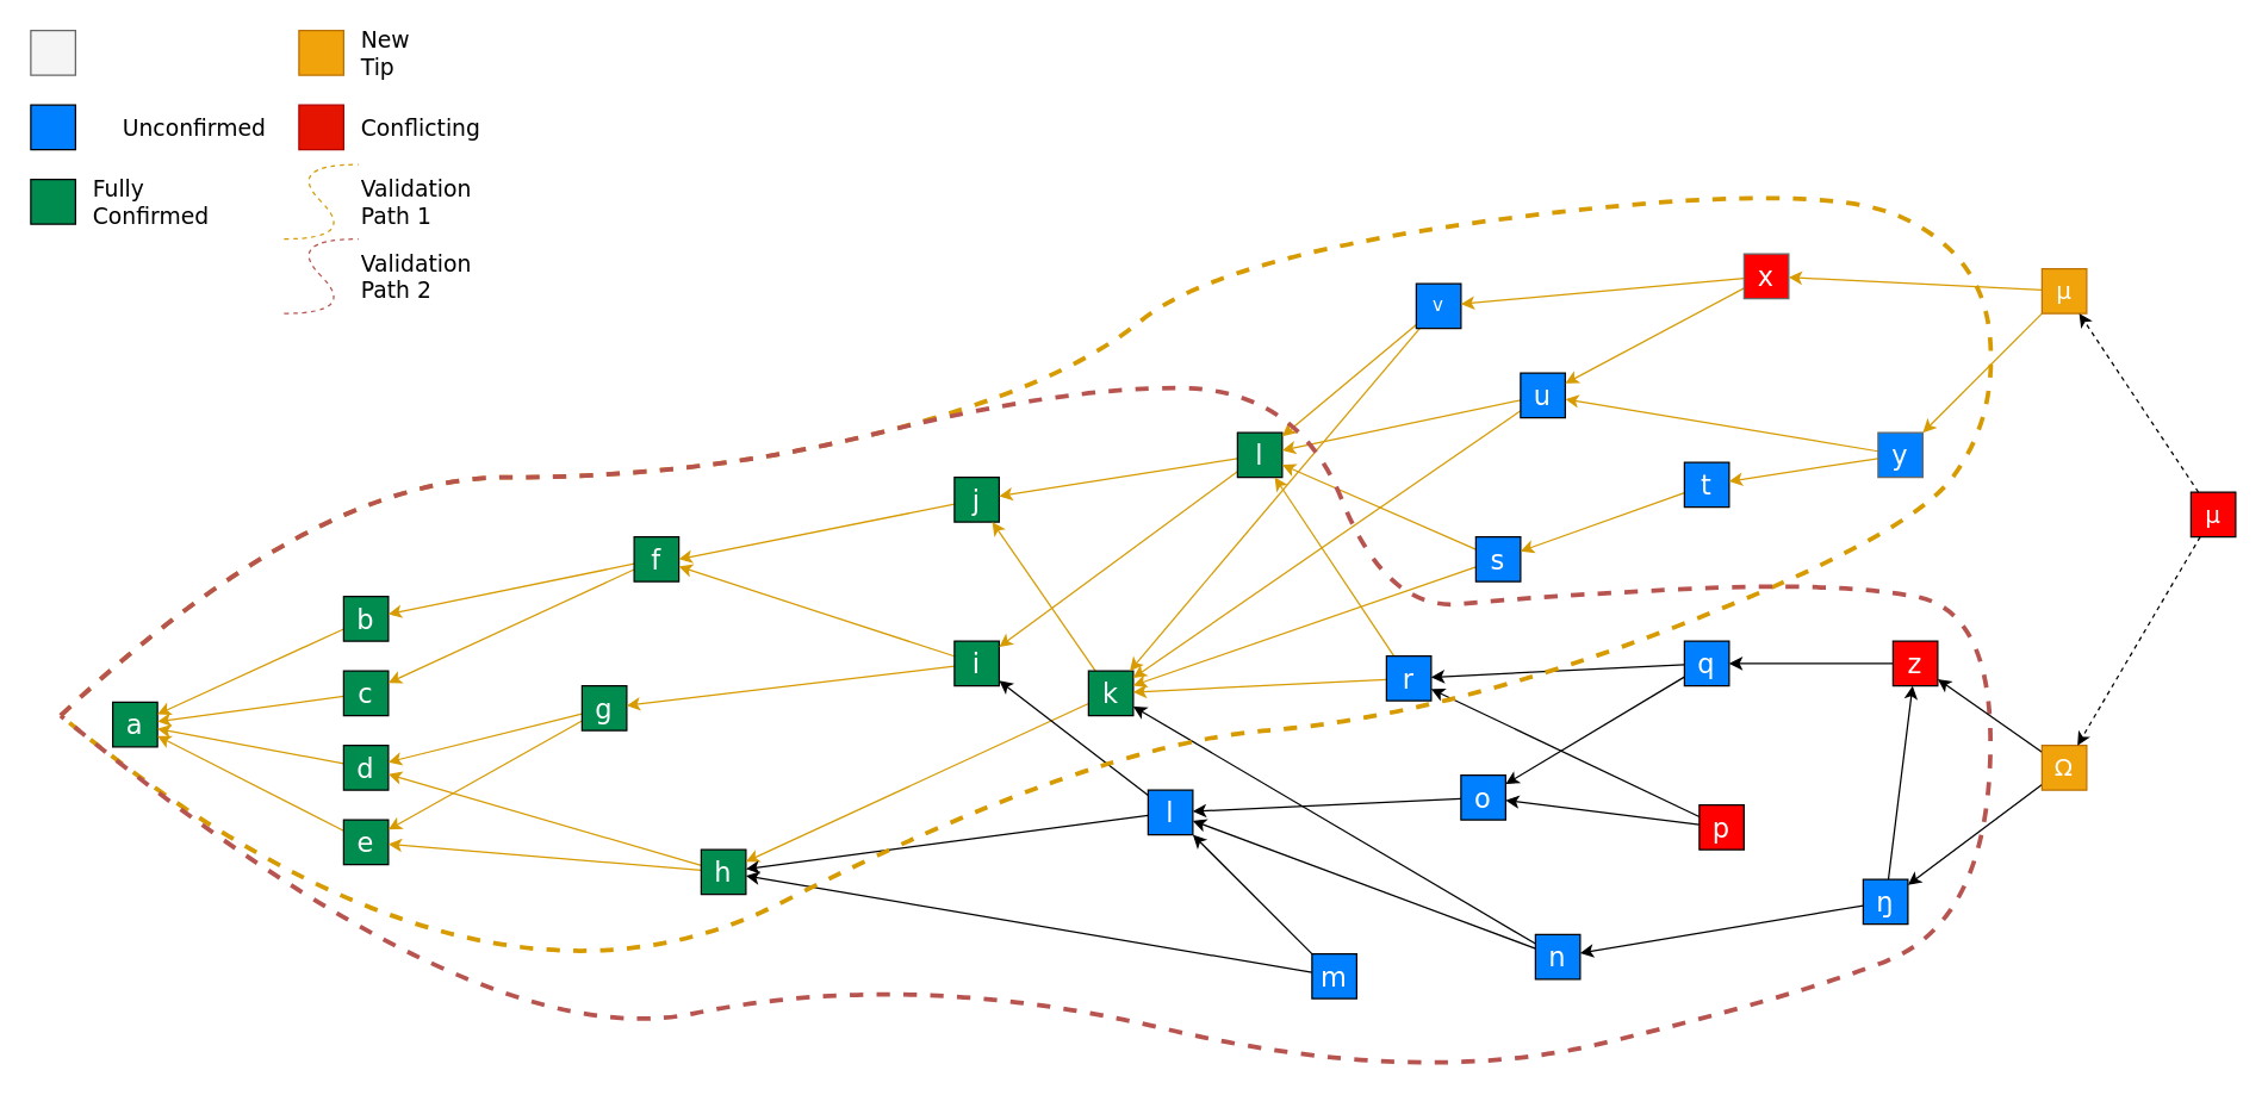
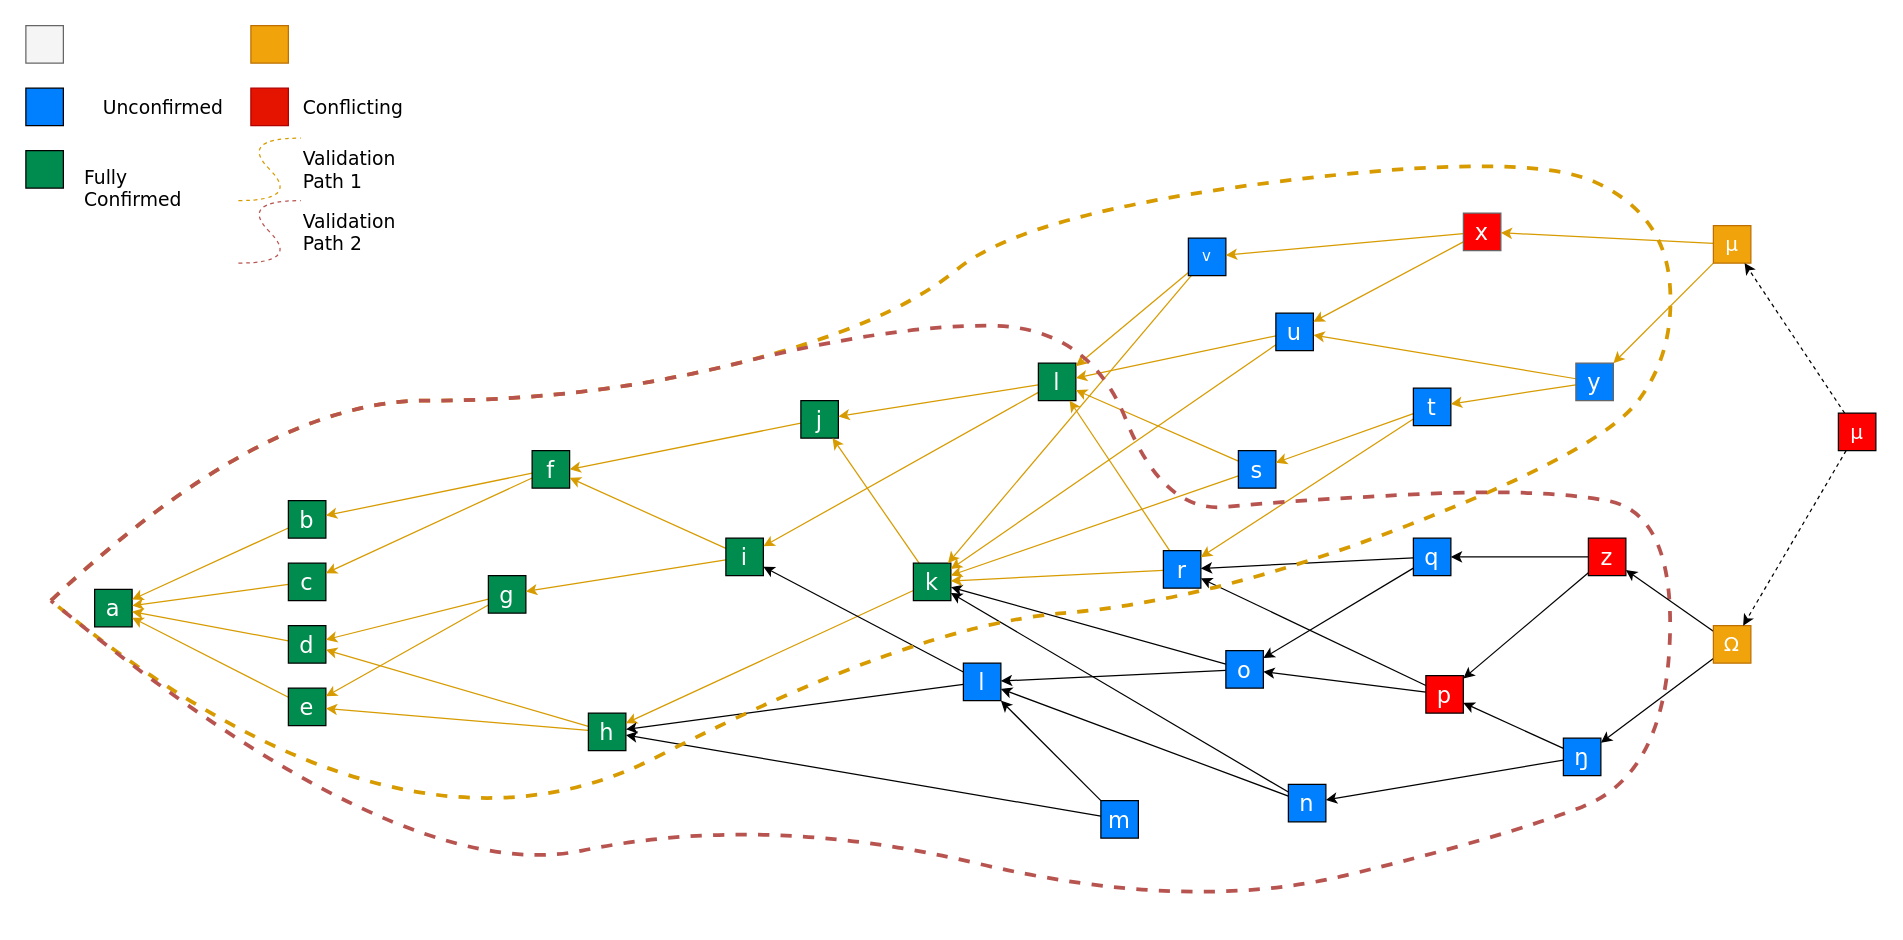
- <mxCell id="83" value="New Tip" style="text;html=1;strokeColor=none;fillColor=none;align=left;verticalAlign=middle;whiteSpace=wrap;rounded=0;fontFamily=Dejavu Sans;fontSize=15;" parent="1" vertex="1"><mxGeometry x="240" y="20" width="60" height="30" as="geometry" /></mxCell>
- <mxCell id="6" value="Fully Confirmed" style="text;html=1;strokeColor=none;fillColor=none;align=left;verticalAlign=middle;whiteSpace=wrap;rounded=0;fontFamily=Dejavu Sans;fontSize=15;" parent="1" vertex="1"><mxGeometry x="60" y="120" width="60" height="30" as="geometry" /></mxCell>
+ <mxCell id="6" value="Fully Confirmed" style="text;html=1;strokeColor=none;fillColor=none;align=left;verticalAlign=middle;whiteSpace=wrap;rounded=0;fontFamily=Dejavu Sans;fontSize=15;" parent="1" vertex="1"><mxGeometry x="65" y="135" width="60" height="30" as="geometry" /></mxCell>
+ <mxCell id="61" style="edgeStyle=none;rounded=0;orthogonalLoop=1;jettySize=auto;html=1;fontFamily=Dejavu Sans;fontSize=18;fontColor=#FFFFFF;strokeColor=#d79b00;fillColor=#ffe6cc;" parent="1" source="62" target="56" edge="1"><mxGeometry relative="1" as="geometry" /></mxCell>
- <mxCell id="27" value="i" style="whiteSpace=wrap;html=1;aspect=fixed;fillColor=#008C4F;strokeColor=#000000;fontFamily=Dejavu Sans;fontColor=#FFFFFF;fontSize=18;" parent="1" vertex="1"><mxGeometry x="640" y="430" width="30" height="30" as="geometry" /></mxCell>
+ <mxCell id="27" value="i" style="whiteSpace=wrap;html=1;aspect=fixed;fillColor=#008C4F;strokeColor=#000000;fontFamily=Dejavu Sans;fontColor=#FFFFFF;fontSize=18;" parent="1" vertex="1"><mxGeometry x="580" y="430" width="30" height="30" as="geometry" /></mxCell>
+ <mxCell id="76" style="edgeStyle=none;rounded=0;orthogonalLoop=1;jettySize=auto;html=1;fontFamily=Dejavu Sans;fontSize=18;fontColor=#FFFFFF;strokeColor=#000000;" parent="1" source="77" target="50" edge="1"><mxGeometry relative="1" as="geometry" /></mxCell>
+ <mxCell id="45" style="edgeStyle=none;rounded=0;orthogonalLoop=1;jettySize=auto;html=1;fontFamily=Dejavu Sans;fontSize=18;fontColor=#FFFFFF;strokeColor=#000000;" parent="1" source="47" target="32" edge="1"><mxGeometry relative="1" as="geometry" /></mxCell>
- <mxCell id="78" style="edgeStyle=none;rounded=0;orthogonalLoop=1;jettySize=auto;html=1;fontFamily=Dejavu Sans;fontSize=18;fontColor=#FFFFFF;strokeColor=#000000;" parent="1" source="80" target="77" edge="1"><mxGeometry relative="1" as="geometry" /></mxCell>
+ <mxCell id="78" style="edgeStyle=none;rounded=0;orthogonalLoop=1;jettySize=auto;html=1;fontFamily=Dejavu Sans;fontSize=18;fontColor=#FFFFFF;strokeColor=#000000;" parent="1" source="80" target="50" edge="1"><mxGeometry relative="1" as="geometry" /></mxCell>
